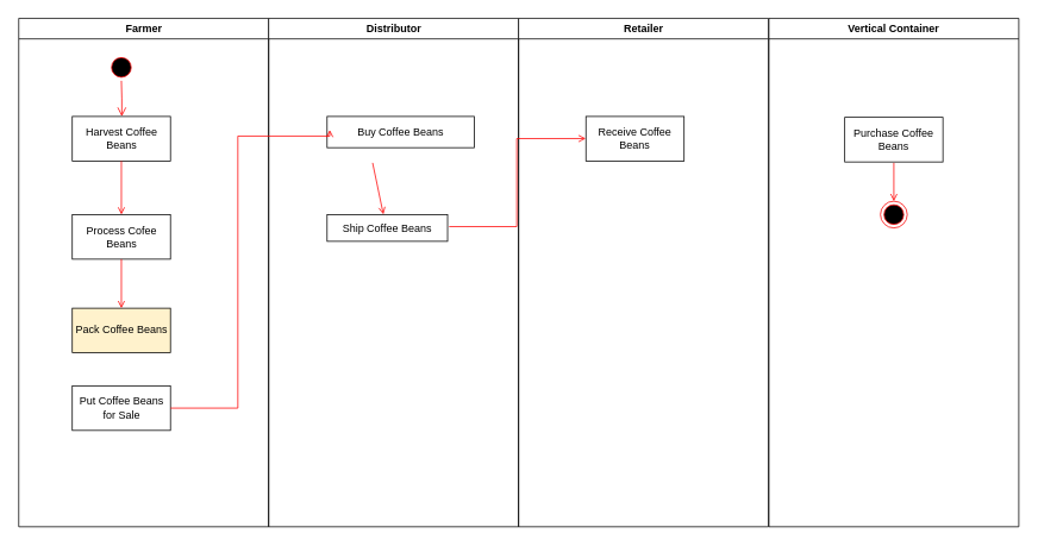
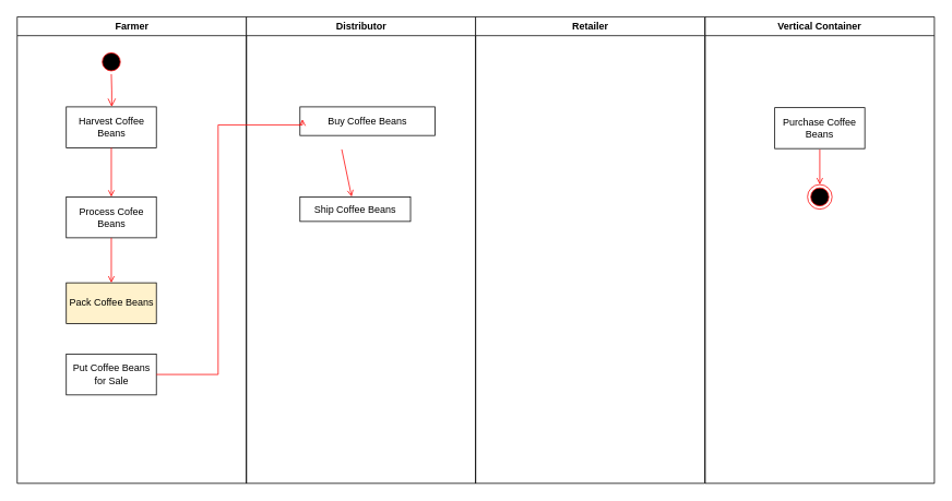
- <mxCell id="16" value="Receive Coffee Beans" style="whiteSpace=wrap;" vertex="1" parent="15"><mxGeometry x="75.5" y="110" width="110" height="50" as="geometry" /></mxCell>
- <mxCell id="22" value="" style="endArrow=open;strokeColor=#FF0000;endFill=1;rounded=0;exitX=1.013;exitY=0.449;exitDx=0;exitDy=0;exitPerimeter=0;entryX=-0.001;entryY=0.495;entryDx=0;entryDy=0;entryPerimeter=0;edgeStyle=orthogonalEdgeStyle;" parent="1" source="13" target="16" edge="1"><mxGeometry relative="1" as="geometry"><mxPoint x="426" y="372" as="targetPoint" /></mxGeometry></mxCell>
